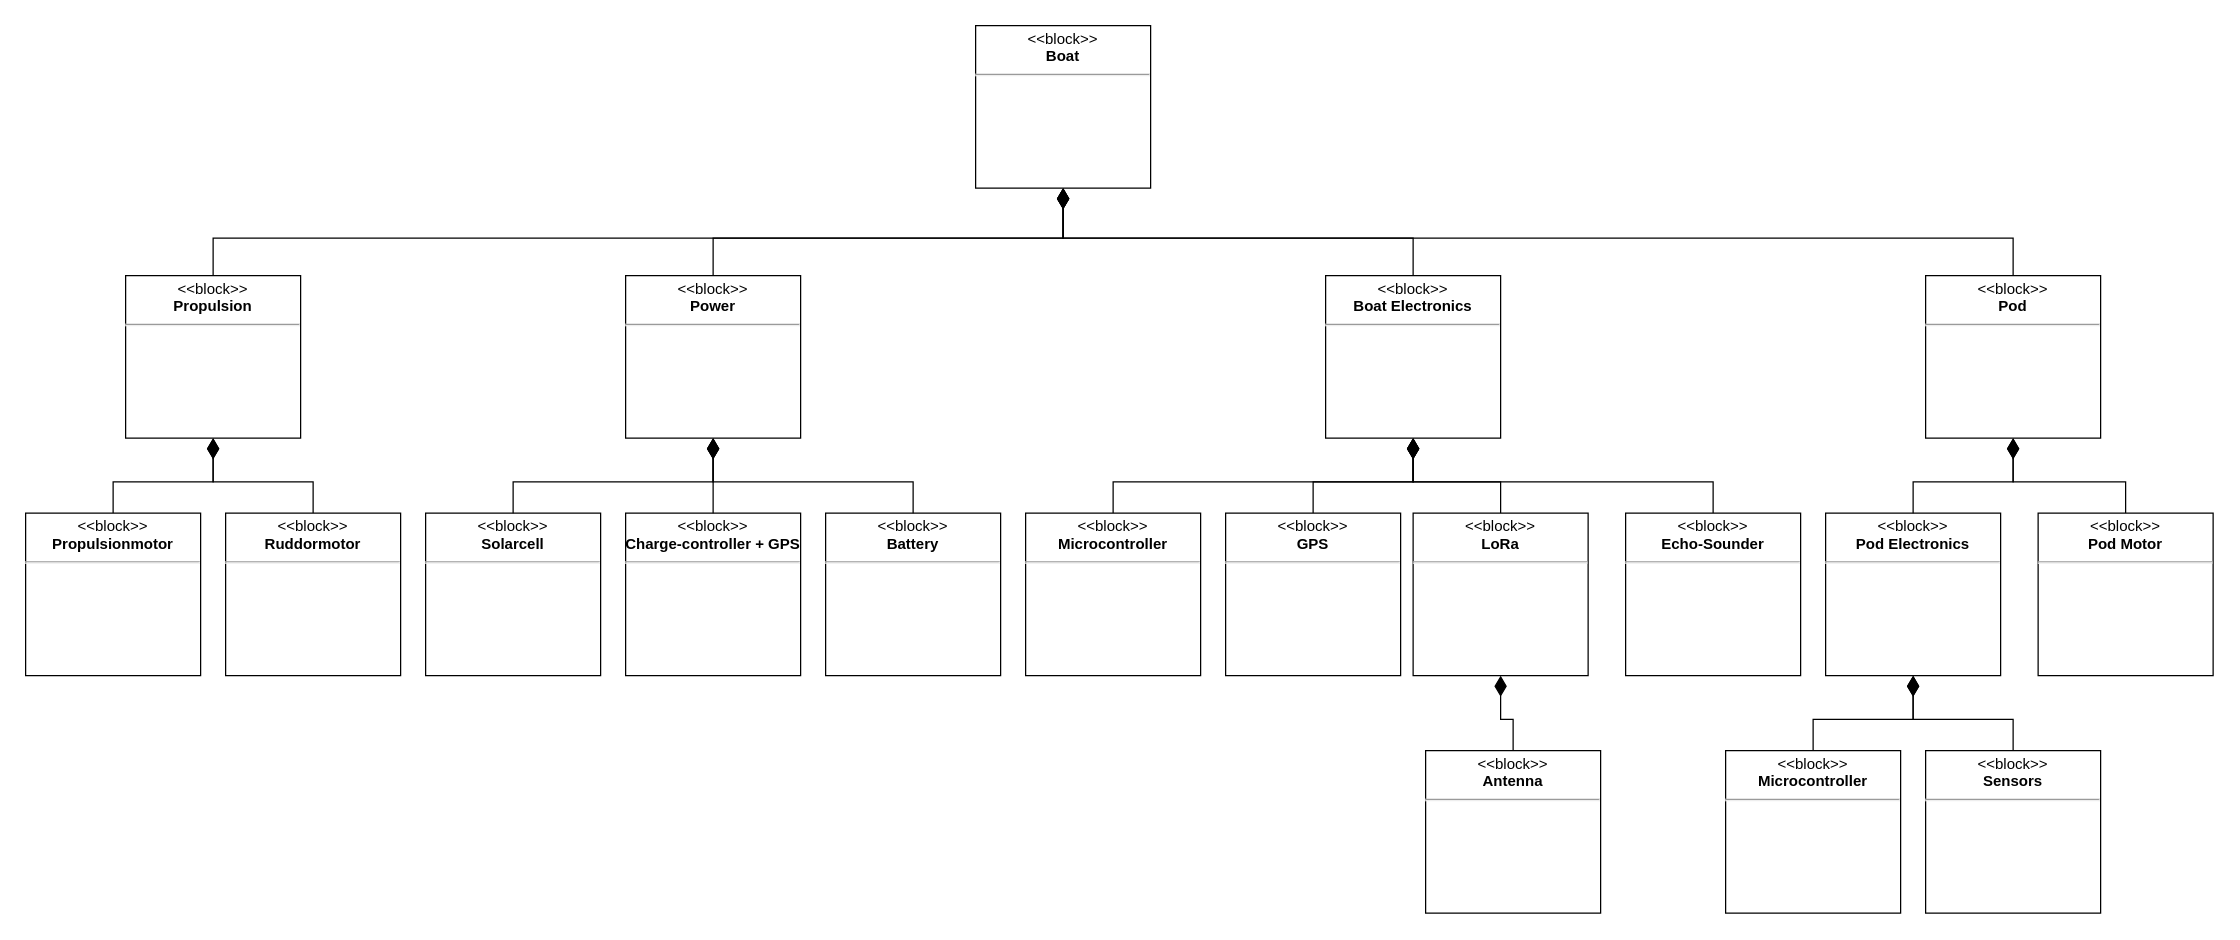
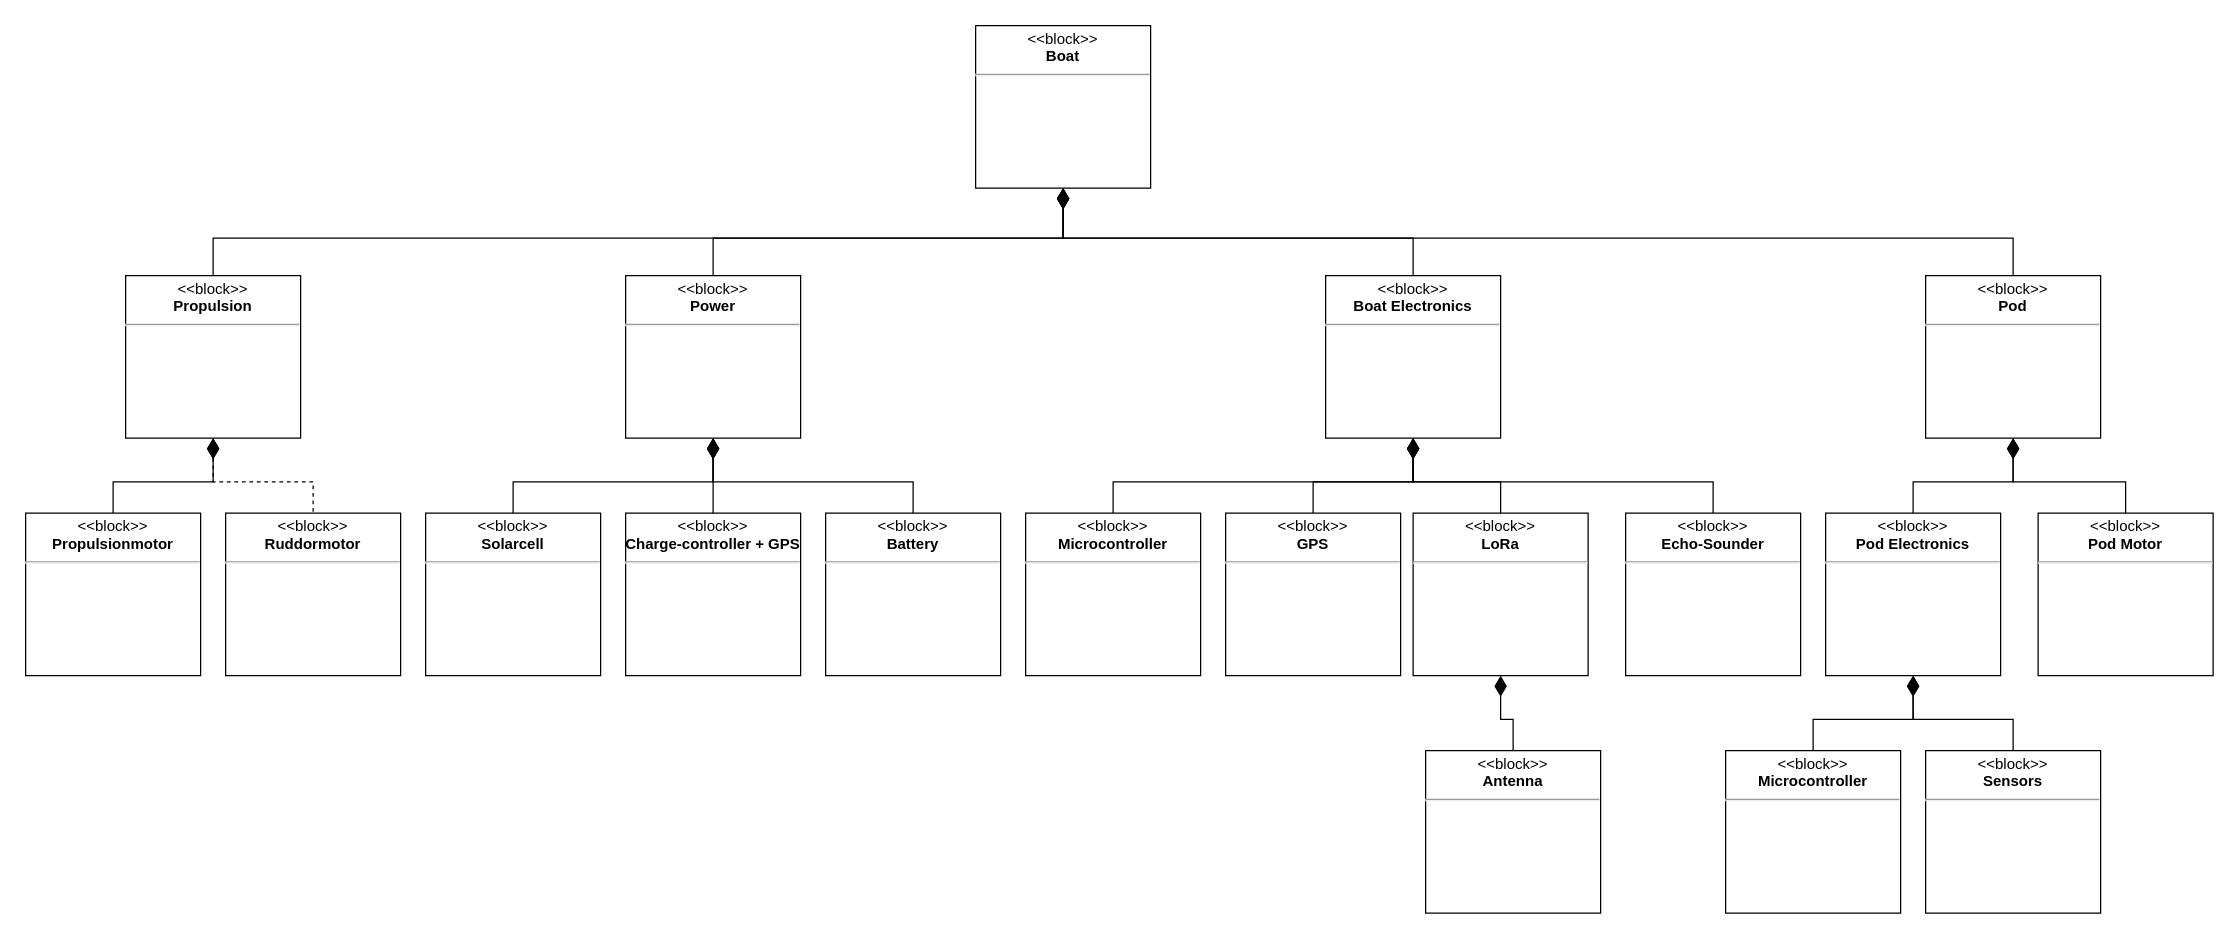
- <mxCell id="8" style="edgeStyle=orthogonalEdgeStyle;rounded=0;orthogonalLoop=1;jettySize=auto;html=1;exitX=0.5;exitY=1;exitDx=0;exitDy=0;entryX=0.5;entryY=0;entryDx=0;entryDy=0;startArrow=diamondThin;startFill=1;endArrow=none;endFill=0;startSize=14;endSize=14;strokeWidth=1;" edge="1" parent="1" source="9" target="14"><mxGeometry relative="1" as="geometry" /></mxCell>
+ <mxCell id="8" style="edgeStyle=orthogonalEdgeStyle;rounded=0;orthogonalLoop=1;jettySize=auto;html=1;exitX=0.5;exitY=1;exitDx=0;exitDy=0;entryX=0.5;entryY=0;entryDx=0;entryDy=0;startArrow=diamondThin;startFill=1;endArrow=none;endFill=0;startSize=14;endSize=14;strokeWidth=1;dashed=1;" edge="1" parent="1" source="9" target="14"><mxGeometry relative="1" as="geometry" /></mxCell>
